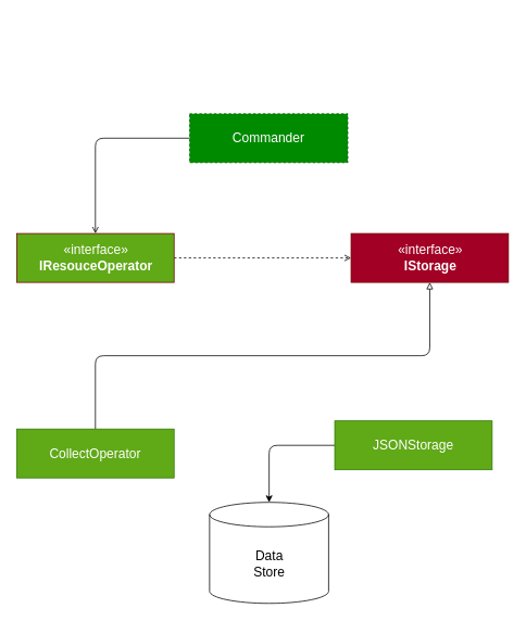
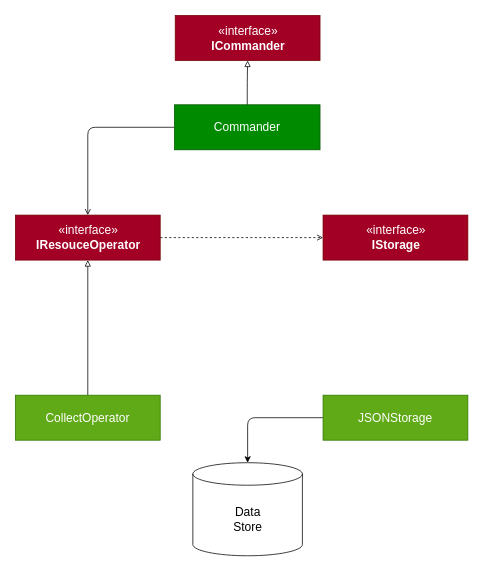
+ <mxCell id="11" value="«interface»&lt;br style=&quot;font-size: 16px;&quot;&gt;&lt;b style=&quot;font-size: 16px;&quot;&gt;ICommander&lt;/b&gt;" style="html=1;fillColor=#a20025;strokeColor=#6F0000;fontColor=#ffffff;fontSize=16;" parent="1" vertex="1"><mxGeometry x="233" y="20" width="193" height="60" as="geometry" /></mxCell>
+ <mxCell id="3" style="edgeStyle=orthogonalEdgeStyle;html=1;exitX=0.5;exitY=0;exitDx=0;exitDy=0;entryX=0.5;entryY=1;entryDx=0;entryDy=0;fontSize=16;startArrow=none;startFill=0;endArrow=block;endFill=0;" parent="1" source="4" target="11" edge="1"><mxGeometry relative="1" as="geometry"><mxPoint x="329.5" y="84" as="targetPoint" /></mxGeometry></mxCell>
- <mxCell id="4" value="Commander" style="rounded=0;whiteSpace=wrap;html=1;fontSize=16;fillColor=#008a00;strokeColor=#005700;fontColor=#ffffff;dashed=1;" parent="1" vertex="1"><mxGeometry x="232" y="139" width="194" height="60" as="geometry" /></mxCell>
+ <mxCell id="4" value="Commander" style="rounded=0;whiteSpace=wrap;html=1;fontSize=16;fillColor=#008a00;strokeColor=#005700;fontColor=#ffffff;" parent="1" vertex="1"><mxGeometry x="232" y="139" width="194" height="60" as="geometry" /></mxCell>
- <mxCell id="12" value="«interface»&lt;br style=&quot;font-size: 16px;&quot;&gt;&lt;b style=&quot;font-size: 16px;&quot;&gt;IResouceOperator&lt;/b&gt;" style="html=1;fillColor=#60a917;strokeColor=#6F0000;fontColor=#ffffff;fontSize=16;" parent="1" vertex="1"><mxGeometry x="20" y="286" width="193" height="60" as="geometry" /></mxCell>
+ <mxCell id="12" value="«interface»&lt;br style=&quot;font-size: 16px;&quot;&gt;&lt;b style=&quot;font-size: 16px;&quot;&gt;IResouceOperator&lt;/b&gt;" style="html=1;fillColor=#a20025;strokeColor=#6F0000;fontColor=#ffffff;fontSize=16;" parent="1" vertex="1"><mxGeometry x="20" y="286" width="193" height="60" as="geometry" /></mxCell>
- <mxCell id="8" style="edgeStyle=orthogonalEdgeStyle;html=1;exitX=0.5;exitY=0;exitDx=0;exitDy=0;fontSize=16;endArrow=block;endFill=0;" parent="1" source="9" target="13" edge="1"><mxGeometry relative="1" as="geometry"><mxPoint x="171.75" y="346" as="targetPoint" /></mxGeometry></mxCell>
+ <mxCell id="8" style="edgeStyle=orthogonalEdgeStyle;html=1;exitX=0.5;exitY=0;exitDx=0;exitDy=0;entryX=0.5;entryY=1;entryDx=0;entryDy=0;fontSize=16;endArrow=block;endFill=0;" parent="1" source="9" target="12" edge="1"><mxGeometry relative="1" as="geometry"><mxPoint x="171.75" y="346" as="targetPoint" /></mxGeometry></mxCell>
- <mxCell id="7" value="JSONStorage" style="rounded=0;whiteSpace=wrap;html=1;fontSize=16;fillColor=#60a917;fontColor=#ffffff;strokeColor=#2D7600;" parent="1" vertex="1"><mxGeometry x="410" y="516" width="193" height="60" as="geometry" /></mxCell>
+ <mxCell id="7" value="JSONStorage" style="rounded=0;whiteSpace=wrap;html=1;fontSize=16;fillColor=#60a917;fontColor=#ffffff;strokeColor=#2D7600;" parent="1" vertex="1"><mxGeometry x="430" y="526" width="193" height="60" as="geometry" /></mxCell>
